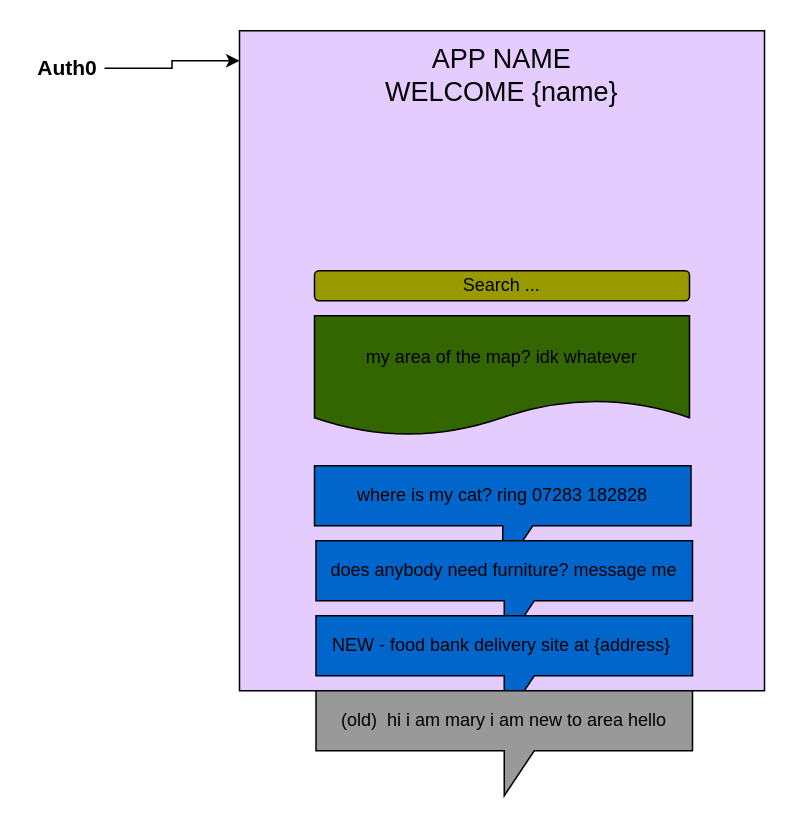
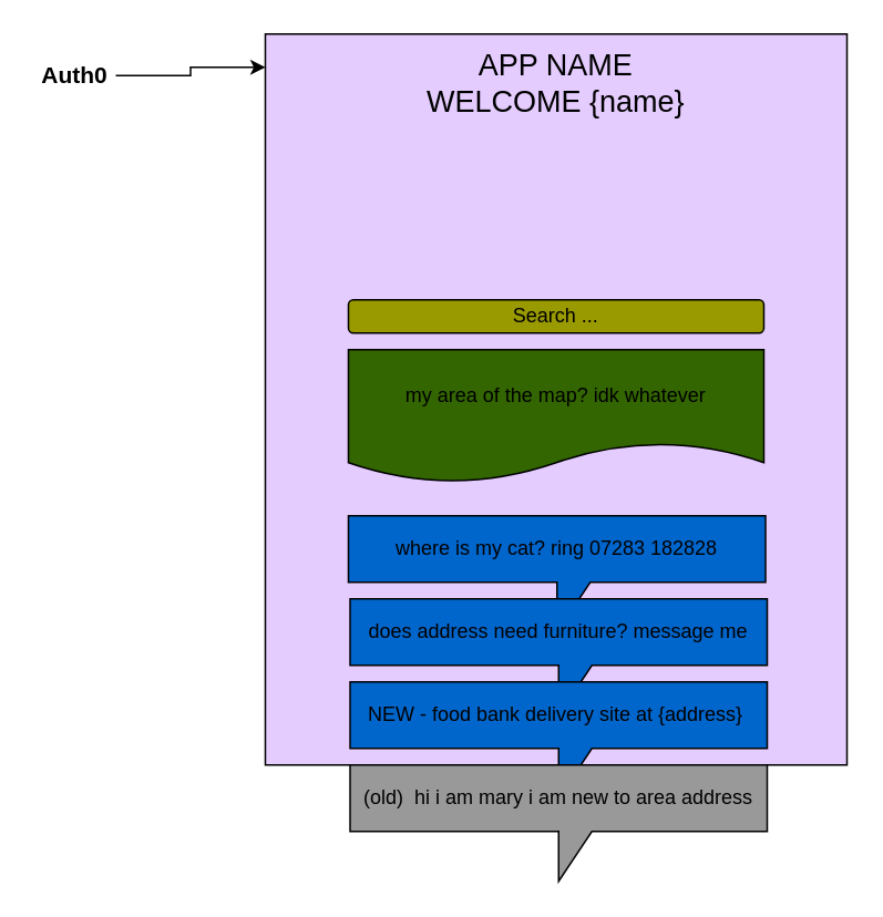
- <mxCell id="9" value="does anybody need furniture? message me" style="shape=callout;whiteSpace=wrap;html=1;perimeter=calloutPerimeter;fillColor=#0066CC;" vertex="1" parent="1"><mxGeometry x="210" y="360" width="251" height="70" as="geometry" /></mxCell>
+ <mxCell id="9" value="does address need furniture? message me" style="shape=callout;whiteSpace=wrap;html=1;perimeter=calloutPerimeter;fillColor=#0066CC;" vertex="1" parent="1"><mxGeometry x="210" y="360" width="251" height="70" as="geometry" /></mxCell>
- <mxCell id="11" value="(old)&amp;nbsp; hi i am mary i am new to area hello" style="shape=callout;whiteSpace=wrap;html=1;perimeter=calloutPerimeter;fillColor=#999999;" vertex="1" parent="1"><mxGeometry x="210" y="460" width="251" height="70" as="geometry" /></mxCell>
+ <mxCell id="11" value="(old)&amp;nbsp; hi i am mary i am new to area address" style="shape=callout;whiteSpace=wrap;html=1;perimeter=calloutPerimeter;fillColor=#999999;" vertex="1" parent="1"><mxGeometry x="210" y="460" width="251" height="70" as="geometry" /></mxCell>
